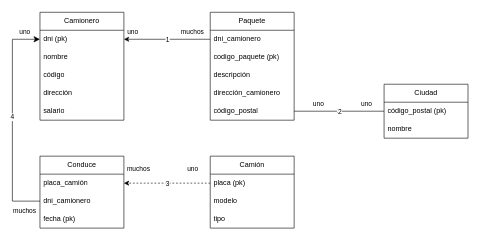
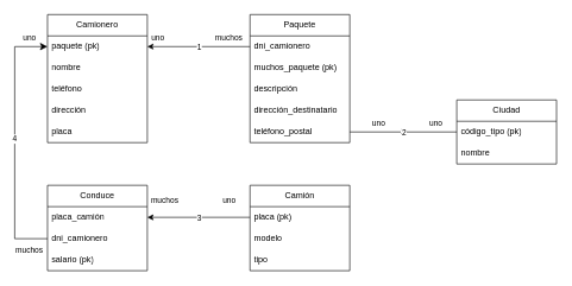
- <mxCell id="3" value="dni (pk)" style="text;strokeColor=none;fillColor=none;align=left;verticalAlign=middle;spacingLeft=4;spacingRight=4;overflow=hidden;points=[[0,0.5],[1,0.5]];portConstraint=eastwest;rotatable=0;whiteSpace=wrap;html=1;" vertex="1" parent="2"><mxGeometry y="30" width="140" height="30" as="geometry" /></mxCell>
+ <mxCell id="3" value="paquete (pk)" style="text;strokeColor=none;fillColor=none;align=left;verticalAlign=middle;spacingLeft=4;spacingRight=4;overflow=hidden;points=[[0,0.5],[1,0.5]];portConstraint=eastwest;rotatable=0;whiteSpace=wrap;html=1;" vertex="1" parent="2"><mxGeometry y="30" width="140" height="30" as="geometry" /></mxCell>
- <mxCell id="10" value="codigo_paquete (pk)" style="text;strokeColor=none;fillColor=none;align=left;verticalAlign=middle;spacingLeft=4;spacingRight=4;overflow=hidden;points=[[0,0.5],[1,0.5]];portConstraint=eastwest;rotatable=0;whiteSpace=wrap;html=1;" vertex="1" parent="8"><mxGeometry y="60" width="140" height="30" as="geometry" /></mxCell>
+ <mxCell id="10" value="muchos_paquete (pk)" style="text;strokeColor=none;fillColor=none;align=left;verticalAlign=middle;spacingLeft=4;spacingRight=4;overflow=hidden;points=[[0,0.5],[1,0.5]];portConstraint=eastwest;rotatable=0;whiteSpace=wrap;html=1;" vertex="1" parent="8"><mxGeometry y="60" width="140" height="30" as="geometry" /></mxCell>
- <mxCell id="5" value="código" style="text;strokeColor=none;fillColor=none;align=left;verticalAlign=middle;spacingLeft=4;spacingRight=4;overflow=hidden;points=[[0,0.5],[1,0.5]];portConstraint=eastwest;rotatable=0;whiteSpace=wrap;html=1;" vertex="1" parent="2"><mxGeometry y="90" width="140" height="30" as="geometry" /></mxCell>
+ <mxCell id="5" value="teléfono" style="text;strokeColor=none;fillColor=none;align=left;verticalAlign=middle;spacingLeft=4;spacingRight=4;overflow=hidden;points=[[0,0.5],[1,0.5]];portConstraint=eastwest;rotatable=0;whiteSpace=wrap;html=1;" vertex="1" parent="2"><mxGeometry y="90" width="140" height="30" as="geometry" /></mxCell>
- <mxCell id="12" value="dirección_camionero" style="text;strokeColor=none;fillColor=none;align=left;verticalAlign=middle;spacingLeft=4;spacingRight=4;overflow=hidden;points=[[0,0.5],[1,0.5]];portConstraint=eastwest;rotatable=0;whiteSpace=wrap;html=1;" vertex="1" parent="8"><mxGeometry y="120" width="140" height="30" as="geometry" /></mxCell>
+ <mxCell id="12" value="dirección_destinatario" style="text;strokeColor=none;fillColor=none;align=left;verticalAlign=middle;spacingLeft=4;spacingRight=4;overflow=hidden;points=[[0,0.5],[1,0.5]];portConstraint=eastwest;rotatable=0;whiteSpace=wrap;html=1;" vertex="1" parent="8"><mxGeometry y="120" width="140" height="30" as="geometry" /></mxCell>
- <mxCell id="7" value="salario" style="text;strokeColor=none;fillColor=none;align=left;verticalAlign=middle;spacingLeft=4;spacingRight=4;overflow=hidden;points=[[0,0.5],[1,0.5]];portConstraint=eastwest;rotatable=0;whiteSpace=wrap;html=1;" vertex="1" parent="2"><mxGeometry y="150" width="140" height="30" as="geometry" /></mxCell>
+ <mxCell id="7" value="placa" style="text;strokeColor=none;fillColor=none;align=left;verticalAlign=middle;spacingLeft=4;spacingRight=4;overflow=hidden;points=[[0,0.5],[1,0.5]];portConstraint=eastwest;rotatable=0;whiteSpace=wrap;html=1;" vertex="1" parent="2"><mxGeometry y="150" width="140" height="30" as="geometry" /></mxCell>
- <mxCell id="13" value="código_postal" style="text;strokeColor=none;fillColor=none;align=left;verticalAlign=middle;spacingLeft=4;spacingRight=4;overflow=hidden;points=[[0,0.5],[1,0.5]];portConstraint=eastwest;rotatable=0;whiteSpace=wrap;html=1;" vertex="1" parent="8"><mxGeometry y="150" width="140" height="30" as="geometry" /></mxCell>
+ <mxCell id="13" value="teléfono_postal" style="text;strokeColor=none;fillColor=none;align=left;verticalAlign=middle;spacingLeft=4;spacingRight=4;overflow=hidden;points=[[0,0.5],[1,0.5]];portConstraint=eastwest;rotatable=0;whiteSpace=wrap;html=1;" vertex="1" parent="8"><mxGeometry y="150" width="140" height="30" as="geometry" /></mxCell>
- <mxCell id="21" value="código_postal (pk)" style="text;strokeColor=none;fillColor=none;align=left;verticalAlign=middle;spacingLeft=4;spacingRight=4;overflow=hidden;points=[[0,0.5],[1,0.5]];portConstraint=eastwest;rotatable=0;whiteSpace=wrap;html=1;" vertex="1" parent="20"><mxGeometry y="30" width="140" height="30" as="geometry" /></mxCell>
+ <mxCell id="21" value="código_tipo (pk)" style="text;strokeColor=none;fillColor=none;align=left;verticalAlign=middle;spacingLeft=4;spacingRight=4;overflow=hidden;points=[[0,0.5],[1,0.5]];portConstraint=eastwest;rotatable=0;whiteSpace=wrap;html=1;" vertex="1" parent="20"><mxGeometry y="30" width="140" height="30" as="geometry" /></mxCell>
- <mxCell id="37" value="" style="endArrow=classic;html=1;rounded=0;entryX=1;entryY=0.5;entryDx=0;entryDy=0;exitX=0;exitY=0.5;exitDx=0;exitDy=0;dashed=1;" edge="1" parent="1" source="28" target="32"><mxGeometry relative="1" as="geometry"><mxPoint x="320" y="260" as="sourcePoint" /><mxPoint x="480" y="260" as="targetPoint" /></mxGeometry></mxCell>
+ <mxCell id="37" value="" style="endArrow=classic;html=1;rounded=0;entryX=1;entryY=0.5;entryDx=0;entryDy=0;exitX=0;exitY=0.5;exitDx=0;exitDy=0;" edge="1" parent="1" source="28" target="32"><mxGeometry relative="1" as="geometry"><mxPoint x="320" y="260" as="sourcePoint" /><mxPoint x="480" y="260" as="targetPoint" /></mxGeometry></mxCell>
- <mxCell id="34" value="fecha (pk)" style="text;strokeColor=none;fillColor=none;align=left;verticalAlign=middle;spacingLeft=4;spacingRight=4;overflow=hidden;points=[[0,0.5],[1,0.5]];portConstraint=eastwest;rotatable=0;whiteSpace=wrap;html=1;" vertex="1" parent="31"><mxGeometry y="90" width="140" height="30" as="geometry" /></mxCell>
+ <mxCell id="34" value="salario (pk)" style="text;strokeColor=none;fillColor=none;align=left;verticalAlign=middle;spacingLeft=4;spacingRight=4;overflow=hidden;points=[[0,0.5],[1,0.5]];portConstraint=eastwest;rotatable=0;whiteSpace=wrap;html=1;" vertex="1" parent="31"><mxGeometry y="90" width="140" height="30" as="geometry" /></mxCell>
